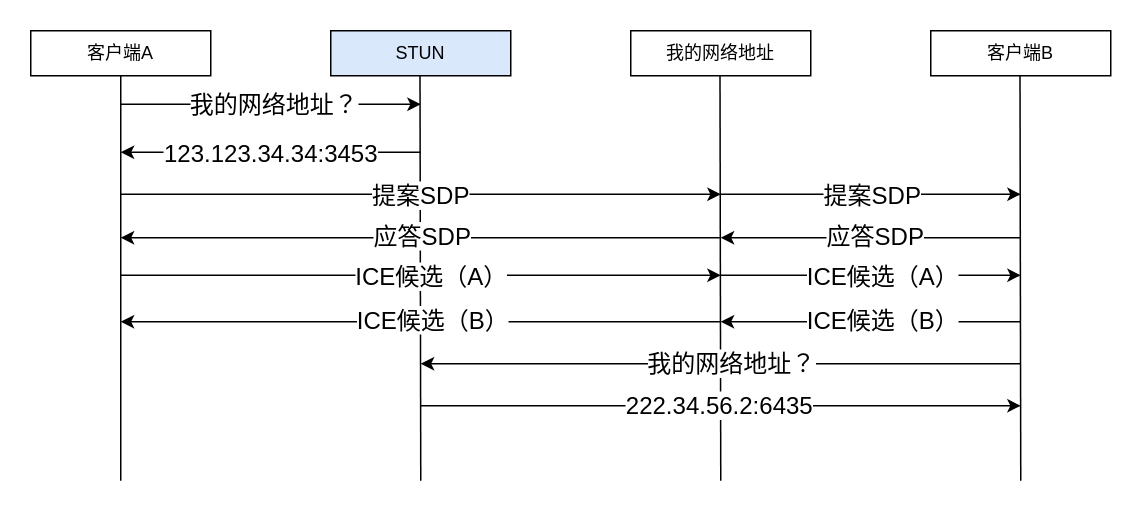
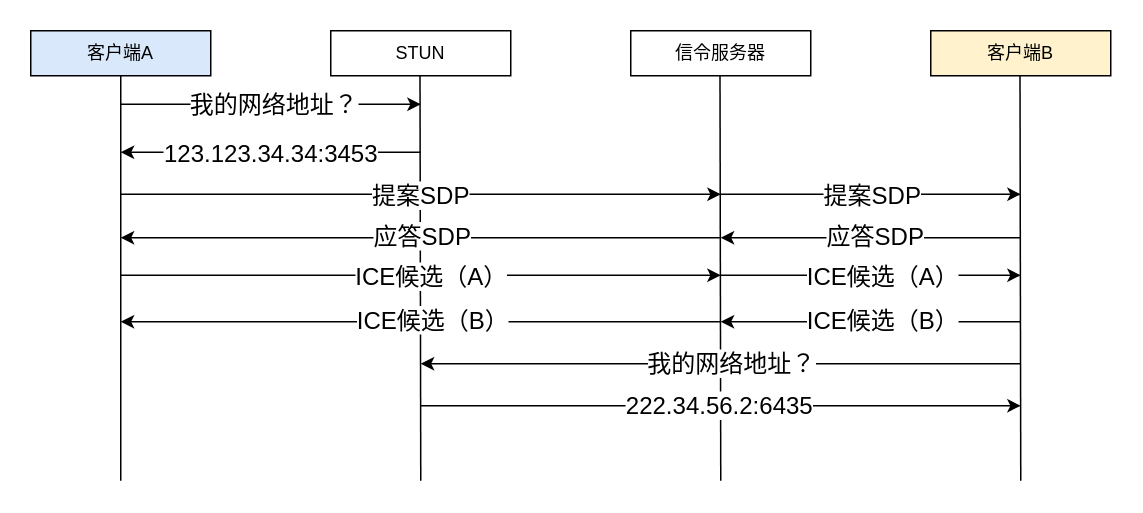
- <mxCell id="2" value="客户端A" style="rounded=0;whiteSpace=wrap;html=1;" parent="1" vertex="1"><mxGeometry x="20" y="20" width="120" height="30" as="geometry" /></mxCell>
+ <mxCell id="2" value="客户端A" style="rounded=0;whiteSpace=wrap;html=1;fillColor=#dae8fc;" parent="1" vertex="1"><mxGeometry x="20" y="20" width="120" height="30" as="geometry" /></mxCell>
- <mxCell id="3" value="STUN" style="rounded=0;whiteSpace=wrap;html=1;fillColor=#dae8fc;" parent="1" vertex="1"><mxGeometry x="220" y="20" width="120" height="30" as="geometry" /></mxCell>
+ <mxCell id="3" value="STUN" style="rounded=0;whiteSpace=wrap;html=1;" parent="1" vertex="1"><mxGeometry x="220" y="20" width="120" height="30" as="geometry" /></mxCell>
- <mxCell id="4" value="我的网络地址" style="rounded=0;whiteSpace=wrap;html=1;" parent="1" vertex="1"><mxGeometry x="420" y="20" width="120" height="30" as="geometry" /></mxCell>
+ <mxCell id="4" value="信令服务器" style="rounded=0;whiteSpace=wrap;html=1;" parent="1" vertex="1"><mxGeometry x="420" y="20" width="120" height="30" as="geometry" /></mxCell>
- <mxCell id="5" value="客户端B" style="rounded=0;whiteSpace=wrap;html=1;" parent="1" vertex="1"><mxGeometry x="620" y="20" width="120" height="30" as="geometry" /></mxCell>
+ <mxCell id="5" value="客户端B" style="rounded=0;whiteSpace=wrap;html=1;fillColor=#fff2cc;" parent="1" vertex="1"><mxGeometry x="620" y="20" width="120" height="30" as="geometry" /></mxCell>
